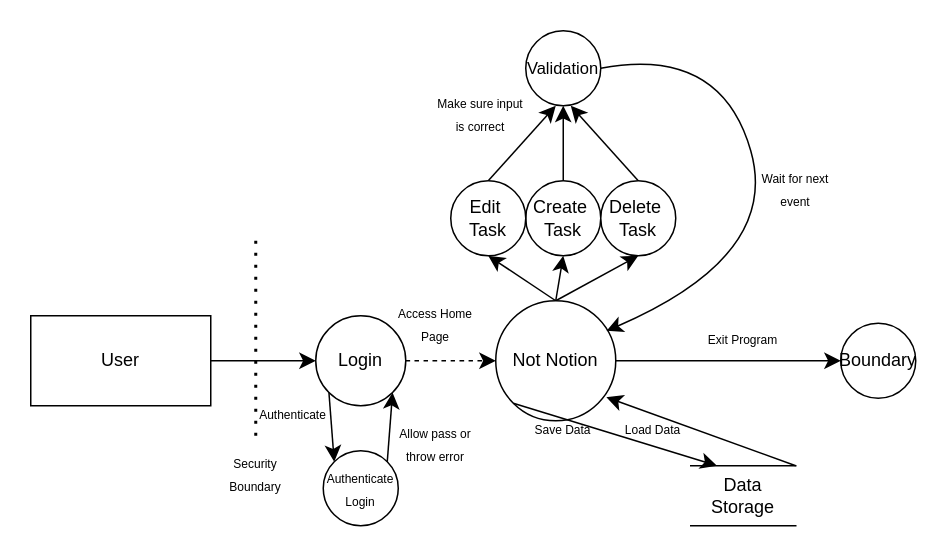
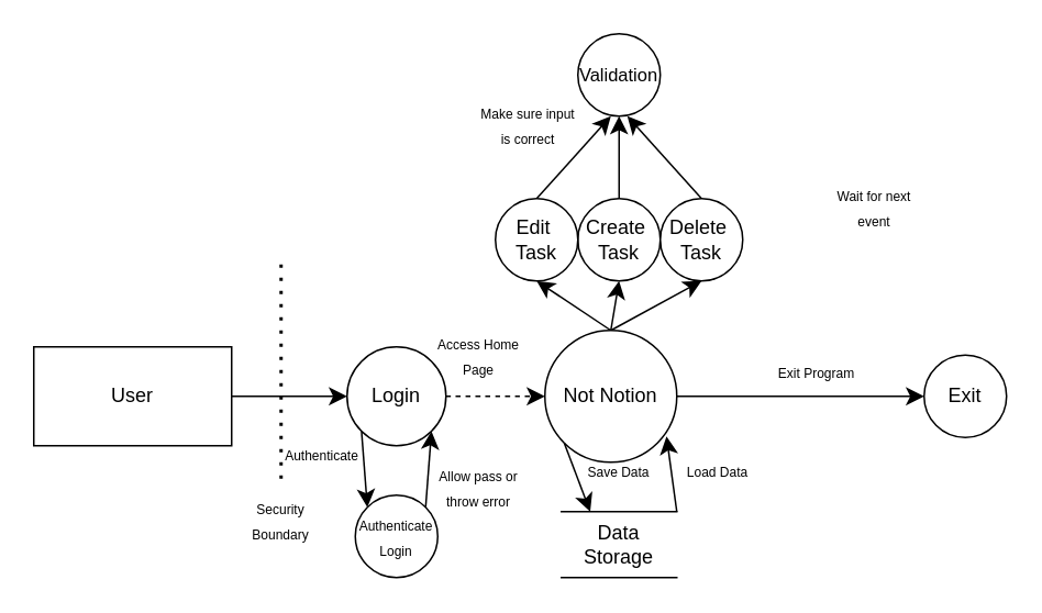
- <mxCell id="30" value="" style="curved=1;endArrow=classic;html=1;rounded=0;fontSize=12;startSize=8;endSize=8;exitX=1;exitY=0.5;exitDx=0;exitDy=0;entryX=0.923;entryY=0.251;entryDx=0;entryDy=0;entryPerimeter=0;" edge="1" parent="1" source="29" target="6"><mxGeometry width="50" height="50" relative="1" as="geometry"><mxPoint x="500" y="100" as="sourcePoint" /><mxPoint x="550" y="50" as="targetPoint" /><Array as="points"><mxPoint x="480" y="30" /><mxPoint x="520" y="170" /></Array></mxGeometry></mxCell>
- <mxCell id="33" value="Boundary" style="ellipse;whiteSpace=wrap;html=1;aspect=fixed;" vertex="1" parent="1"><mxGeometry x="560" y="215" width="50" height="50" as="geometry" /></mxCell>
+ <mxCell id="33" value="Exit" style="ellipse;whiteSpace=wrap;html=1;aspect=fixed;" vertex="1" parent="1"><mxGeometry x="560" y="215" width="50" height="50" as="geometry" /></mxCell>
- <mxCell id="18" value="Data Storage" style="shape=partialRectangle;whiteSpace=wrap;html=1;left=0;right=0;fillColor=none;" vertex="1" parent="1"><mxGeometry x="460" y="310" width="70" height="40" as="geometry" /></mxCell>
+ <mxCell id="18" value="Data Storage" style="shape=partialRectangle;whiteSpace=wrap;html=1;left=0;right=0;fillColor=none;" vertex="1" parent="1"><mxGeometry x="340" y="310" width="70" height="40" as="geometry" /></mxCell>
